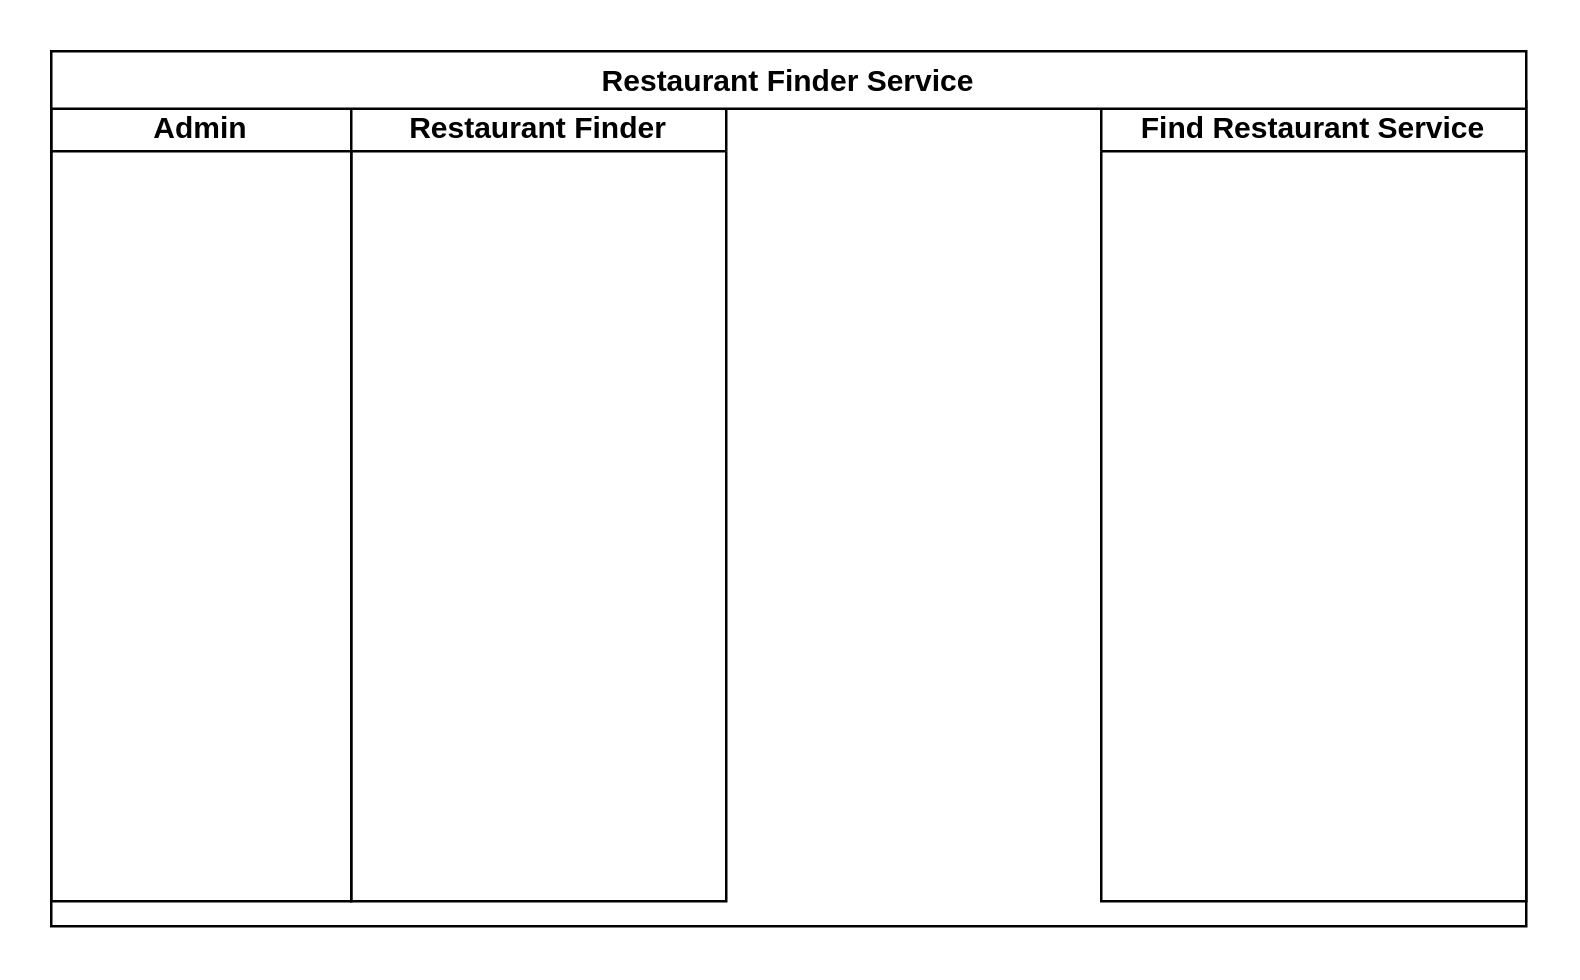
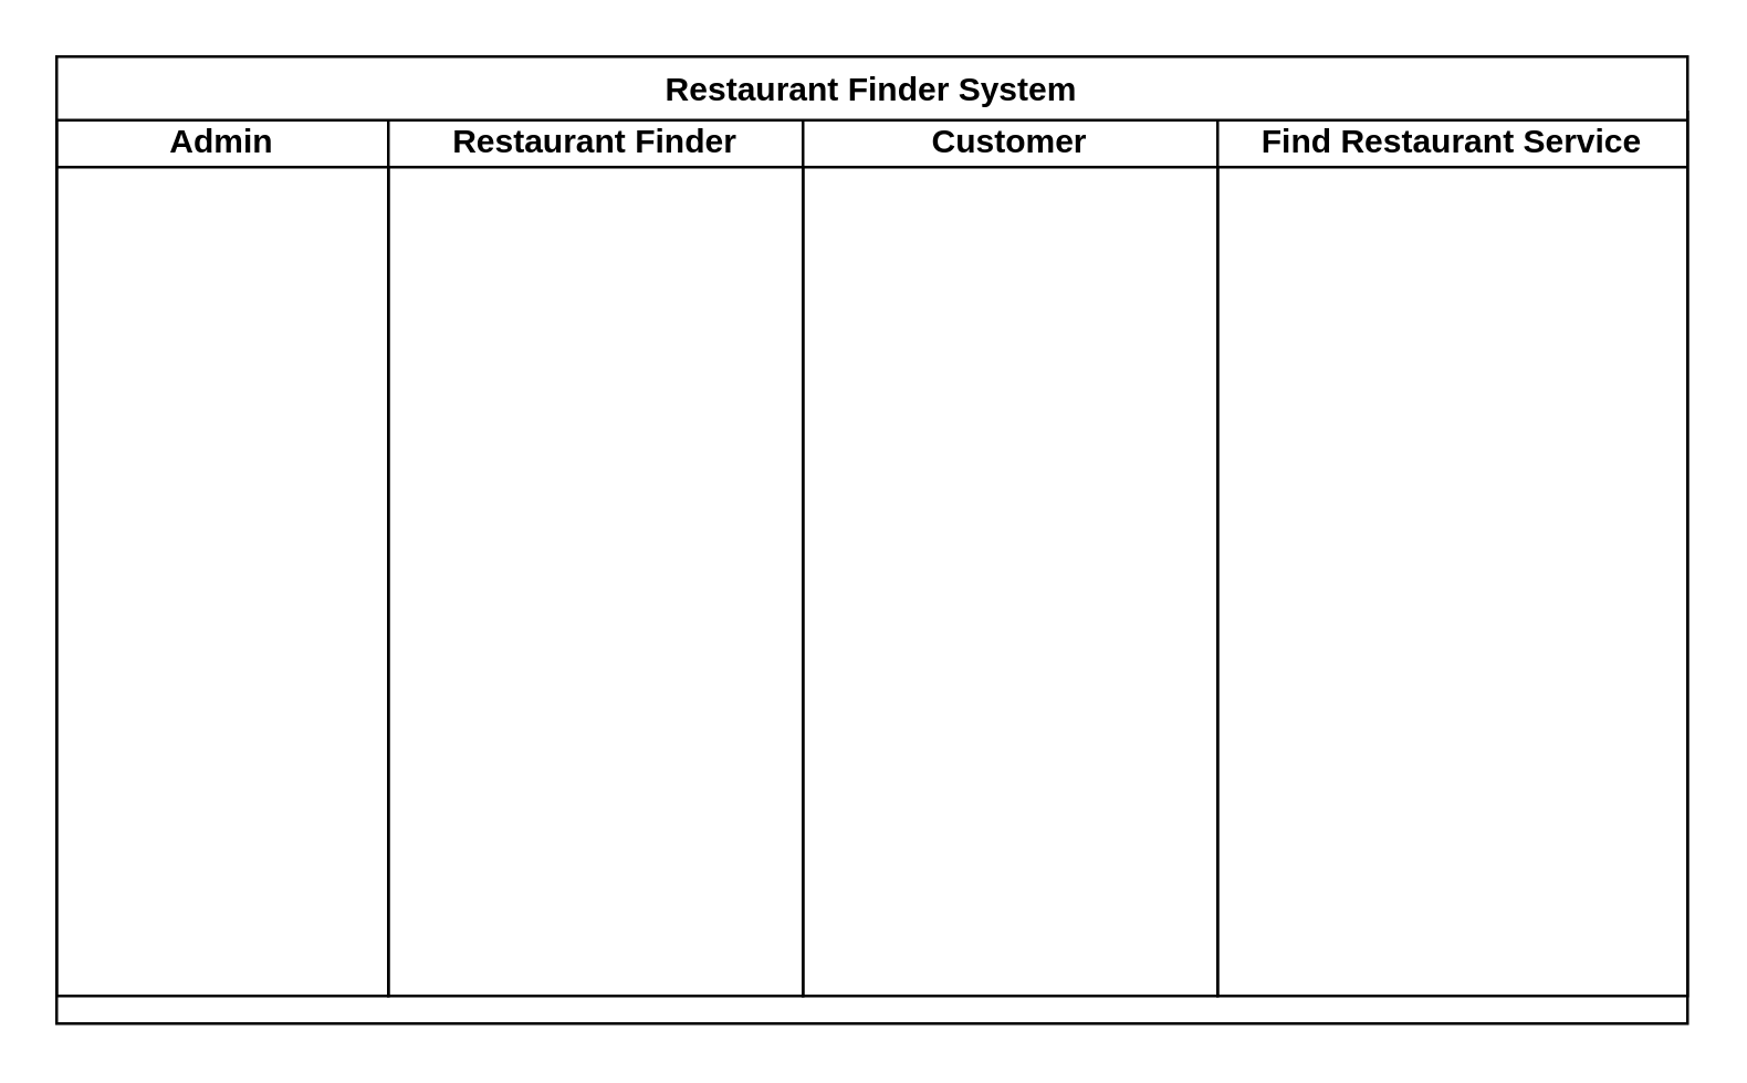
- <mxCell id="6" value="Restaurant Finder Service" style="swimlane;" vertex="1" parent="1"><mxGeometry x="20" y="20" width="590" height="350" as="geometry"><mxRectangle x="80" y="-1080" width="180" height="23" as="alternateBounds" /></mxGeometry></mxCell>
+ <mxCell id="6" value="Restaurant Finder System" style="swimlane;" vertex="1" parent="1"><mxGeometry x="20" y="20" width="590" height="350" as="geometry"><mxRectangle x="80" y="-1080" width="180" height="23" as="alternateBounds" /></mxGeometry></mxCell>
+ <mxCell id="4" value="Customer" style="swimlane;startSize=20;" vertex="1" parent="1"><mxGeometry x="290" y="40" width="150" height="320" as="geometry"><mxRectangle x="180" y="-1080" width="140" height="20" as="alternateBounds" /></mxGeometry></mxCell>
